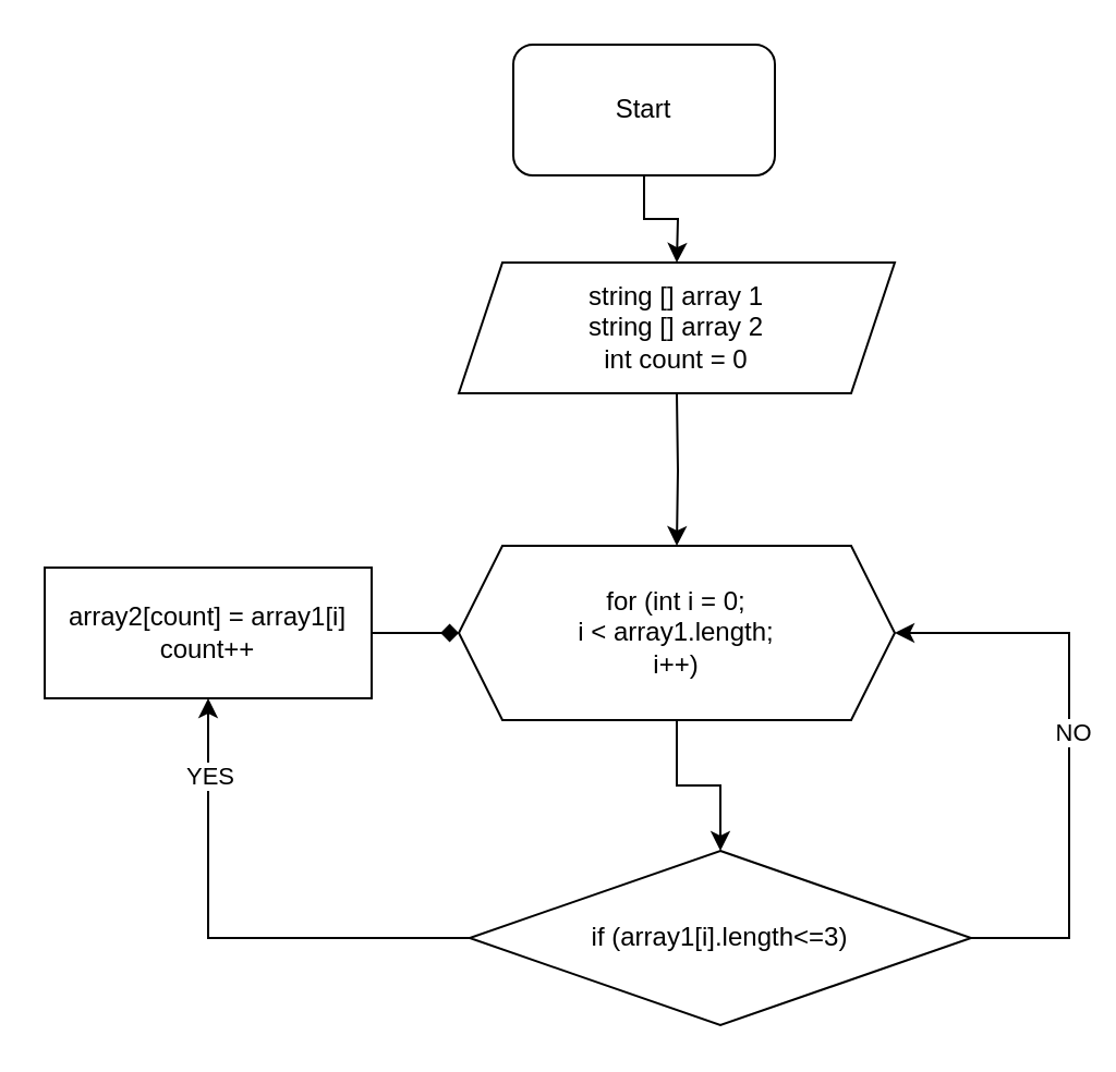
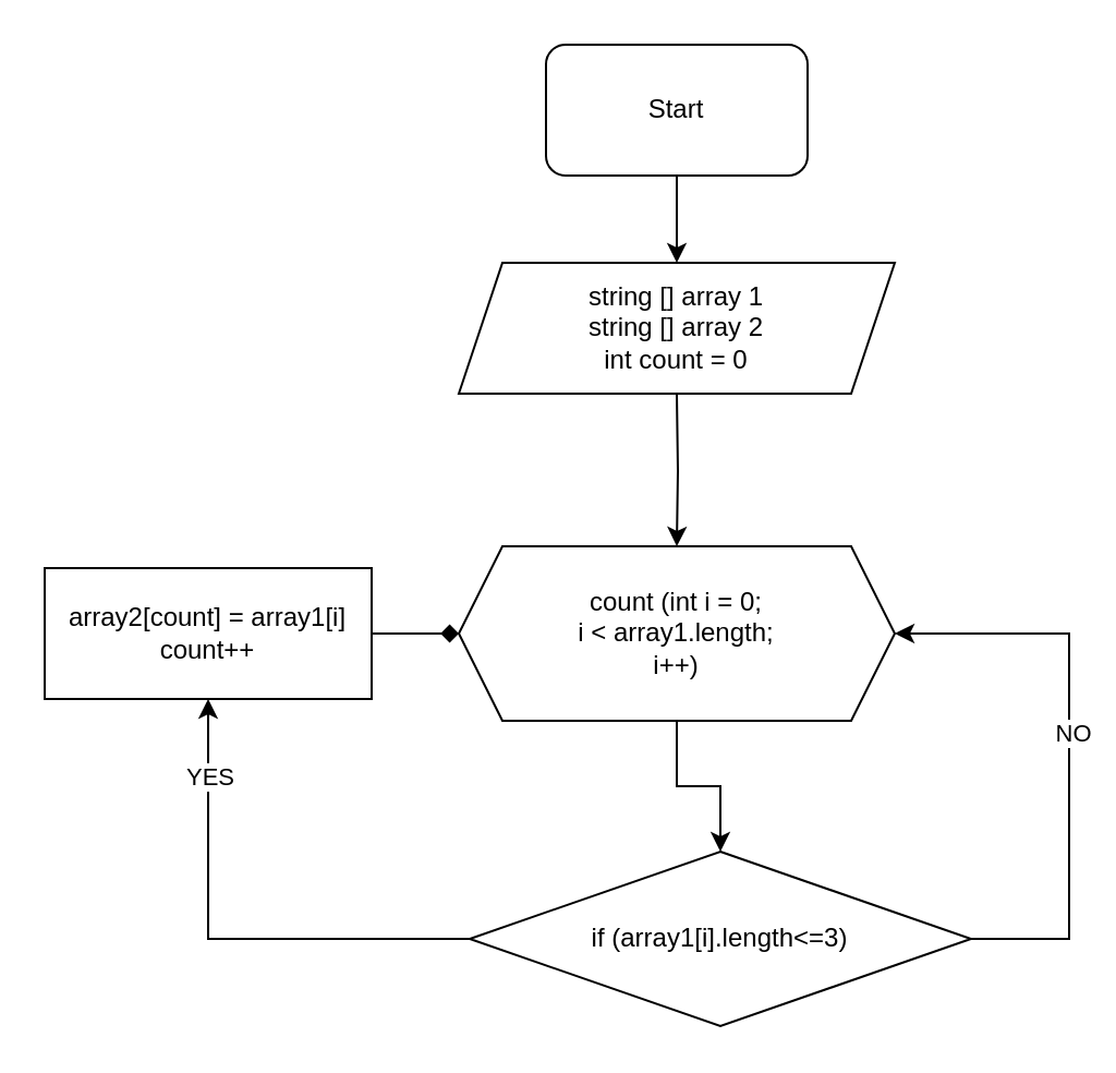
- <mxCell id="3" value="Start" style="rounded=1;whiteSpace=wrap;html=1;" vertex="1" parent="1"><mxGeometry x="235" y="20" width="120" height="60" as="geometry" /></mxCell>
+ <mxCell id="3" value="Start" style="rounded=1;whiteSpace=wrap;html=1;" vertex="1" parent="1"><mxGeometry x="250" y="20" width="120" height="60" as="geometry" /></mxCell>
- <mxCell id="6" value="for (int i = 0;&lt;br&gt;i &amp;lt; array1.length;&lt;br&gt;i++)" style="shape=hexagon;perimeter=hexagonPerimeter2;whiteSpace=wrap;html=1;fixedSize=1;" vertex="1" parent="1"><mxGeometry x="210" y="250" width="200" height="80" as="geometry" /></mxCell>
+ <mxCell id="6" value="count (int i = 0;&lt;br&gt;i &amp;lt; array1.length;&lt;br&gt;i++)" style="shape=hexagon;perimeter=hexagonPerimeter2;whiteSpace=wrap;html=1;fixedSize=1;" vertex="1" parent="1"><mxGeometry x="210" y="250" width="200" height="80" as="geometry" /></mxCell>
